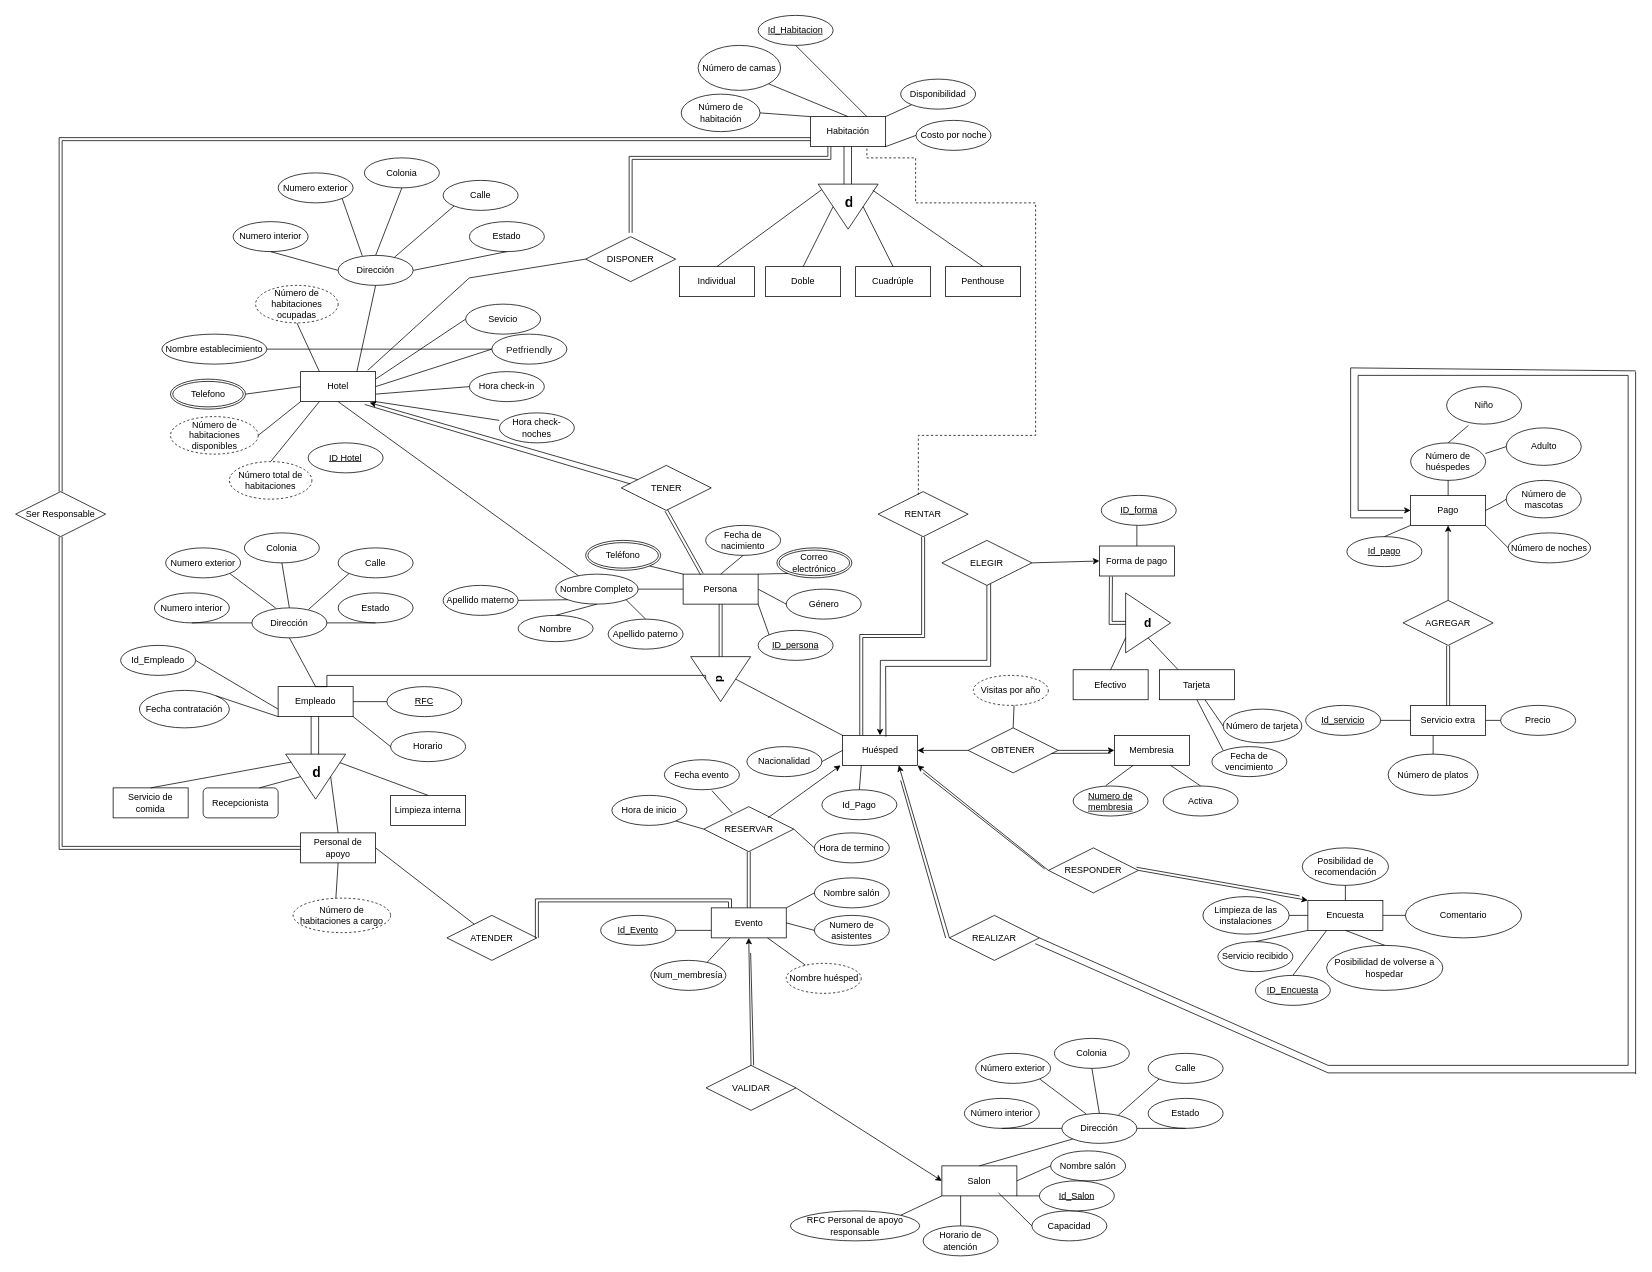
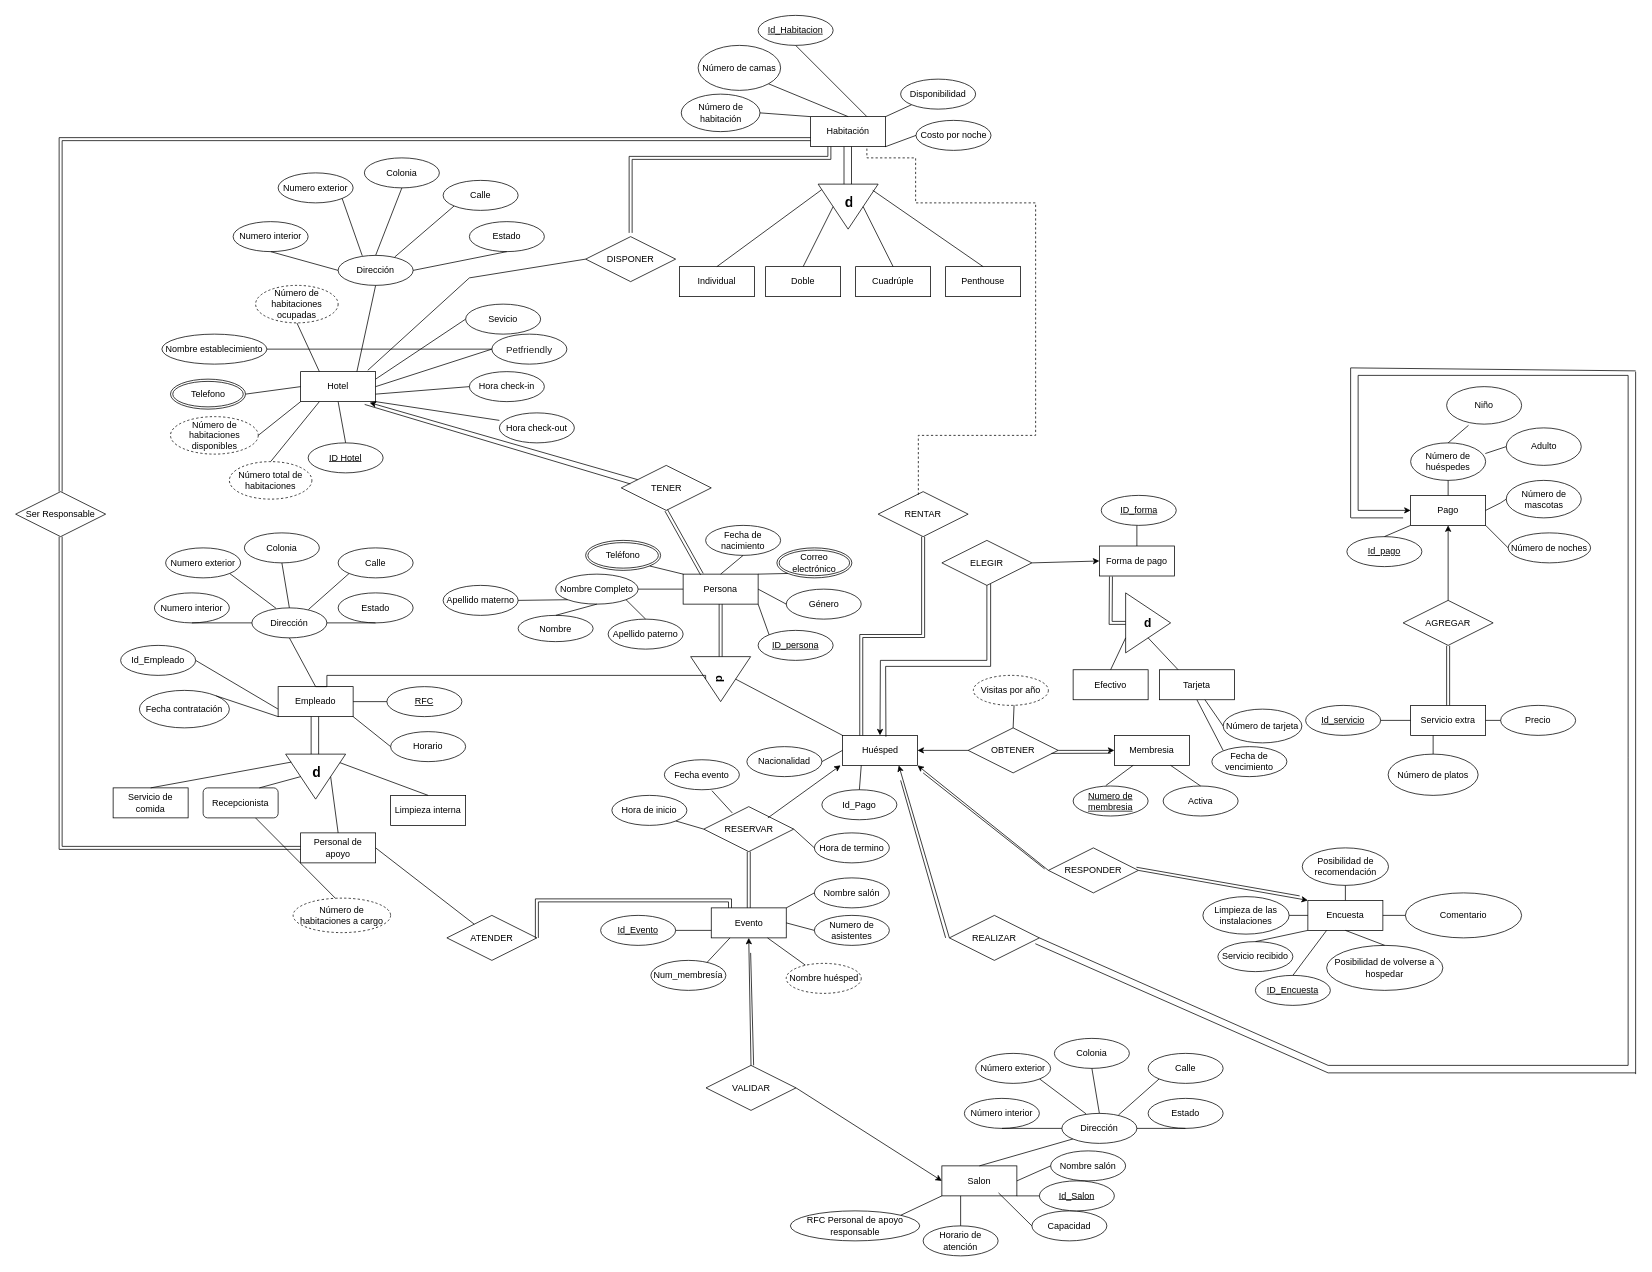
- <mxCell id="202" value="Hora check-noches" style="ellipse;whiteSpace=wrap;html=1;align=center;" parent="1" vertex="1"><mxGeometry x="665" y="550" width="100" height="40" as="geometry" /></mxCell>
+ <mxCell id="202" value="Hora check-out" style="ellipse;whiteSpace=wrap;html=1;align=center;" parent="1" vertex="1"><mxGeometry x="665" y="550" width="100" height="40" as="geometry" /></mxCell>
- <mxCell id="205" value="" style="endArrow=none;html=1;rounded=0;exitX=0.5;exitY=1;exitDx=0;exitDy=0;" parent="1" source="2" target="83" edge="1"><mxGeometry relative="1" as="geometry"><mxPoint x="500" y="425" as="sourcePoint" /><mxPoint x="660" y="425" as="targetPoint" /></mxGeometry></mxCell>
+ <mxCell id="205" value="" style="endArrow=none;html=1;rounded=0;exitX=0.5;exitY=1;exitDx=0;exitDy=0;entryX=0.5;entryY=0;entryDx=0;entryDy=0;" parent="1" source="2" target="204" edge="1"><mxGeometry relative="1" as="geometry"><mxPoint x="500" y="425" as="sourcePoint" /><mxPoint x="660" y="425" as="targetPoint" /></mxGeometry></mxCell>
- <mxCell id="66" value="" style="endArrow=none;html=1;rounded=0;exitX=0.438;exitY=0.017;exitDx=0;exitDy=0;entryX=0.5;entryY=1;entryDx=0;entryDy=0;exitPerimeter=0;" parent="1" source="246" target="56" edge="1"><mxGeometry width="50" height="50" relative="1" as="geometry"><mxPoint x="480" y="1185" as="sourcePoint" /><mxPoint x="530" y="1110" as="targetPoint" /></mxGeometry></mxCell>
+ <mxCell id="66" value="" style="endArrow=none;html=1;rounded=0;exitX=0.438;exitY=0.017;exitDx=0;exitDy=0;exitPerimeter=0;" parent="1" source="246" target="57" edge="1"><mxGeometry width="50" height="50" relative="1" as="geometry"><mxPoint x="480" y="1185" as="sourcePoint" /><mxPoint x="530" y="1110" as="targetPoint" /></mxGeometry></mxCell>
